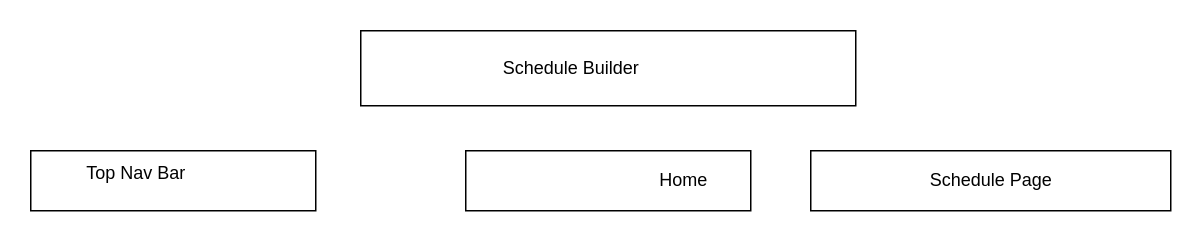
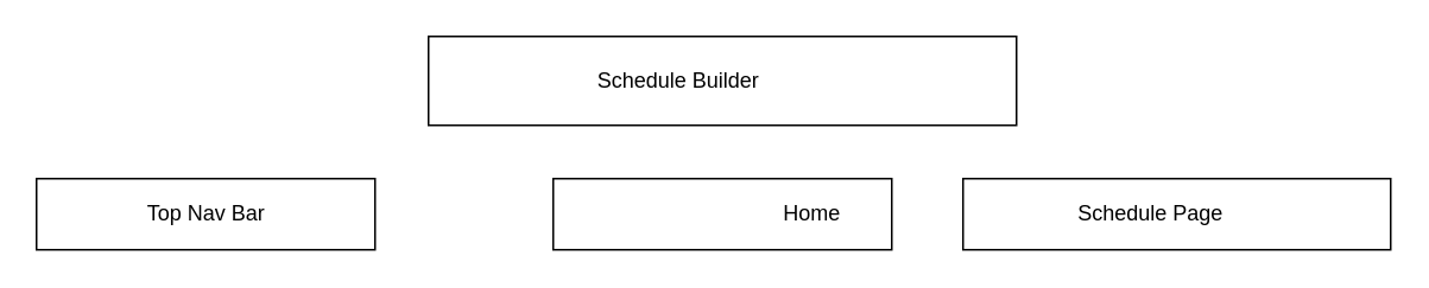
- <mxCell id="5" value="Top Nav Bar" style="text;html=1;strokeColor=none;fillColor=none;align=center;verticalAlign=middle;whiteSpace=wrap;rounded=0;" vertex="1" parent="1"><mxGeometry x="47.5" y="105" width="85" height="20" as="geometry" /></mxCell>
+ <mxCell id="5" value="Top Nav Bar" style="text;html=1;strokeColor=none;fillColor=none;align=center;verticalAlign=middle;whiteSpace=wrap;rounded=0;" vertex="1" parent="1"><mxGeometry x="72.5" y="110" width="85" height="20" as="geometry" /></mxCell>
- <mxCell id="9" value="Schedule Page" style="text;html=1;strokeColor=none;fillColor=none;align=center;verticalAlign=middle;whiteSpace=wrap;rounded=0;" vertex="1" parent="1"><mxGeometry x="617.5" y="110" width="85" height="20" as="geometry" /></mxCell>
+ <mxCell id="9" value="Schedule Page" style="text;html=1;strokeColor=none;fillColor=none;align=center;verticalAlign=middle;whiteSpace=wrap;rounded=0;" vertex="1" parent="1"><mxGeometry x="602.5" y="110" width="85" height="20" as="geometry" /></mxCell>
